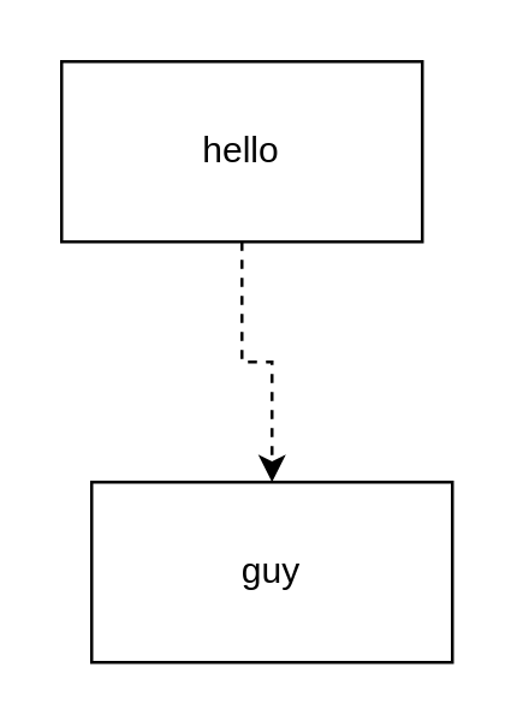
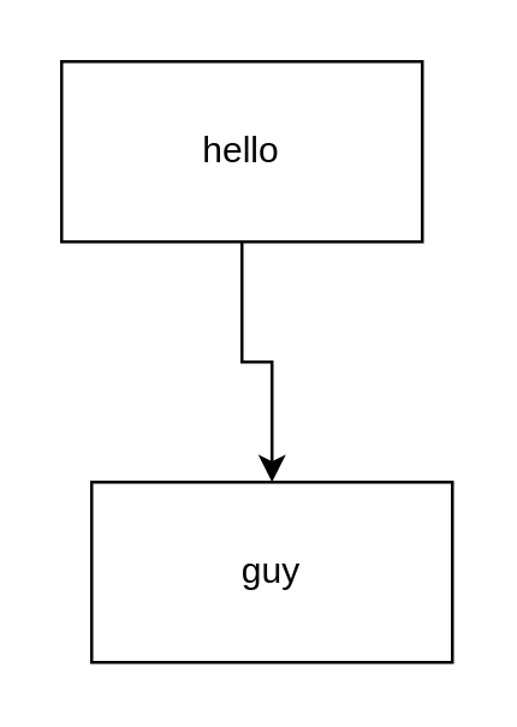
- <mxCell id="2" value="" style="edgeStyle=orthogonalEdgeStyle;rounded=0;orthogonalLoop=1;jettySize=auto;html=1;dashed=1;" edge="1" parent="1" source="3" target="4"><mxGeometry relative="1" as="geometry" /></mxCell>
+ <mxCell id="2" value="" style="edgeStyle=orthogonalEdgeStyle;rounded=0;orthogonalLoop=1;jettySize=auto;html=1;" edge="1" parent="1" source="3" target="4"><mxGeometry relative="1" as="geometry" /></mxCell>
